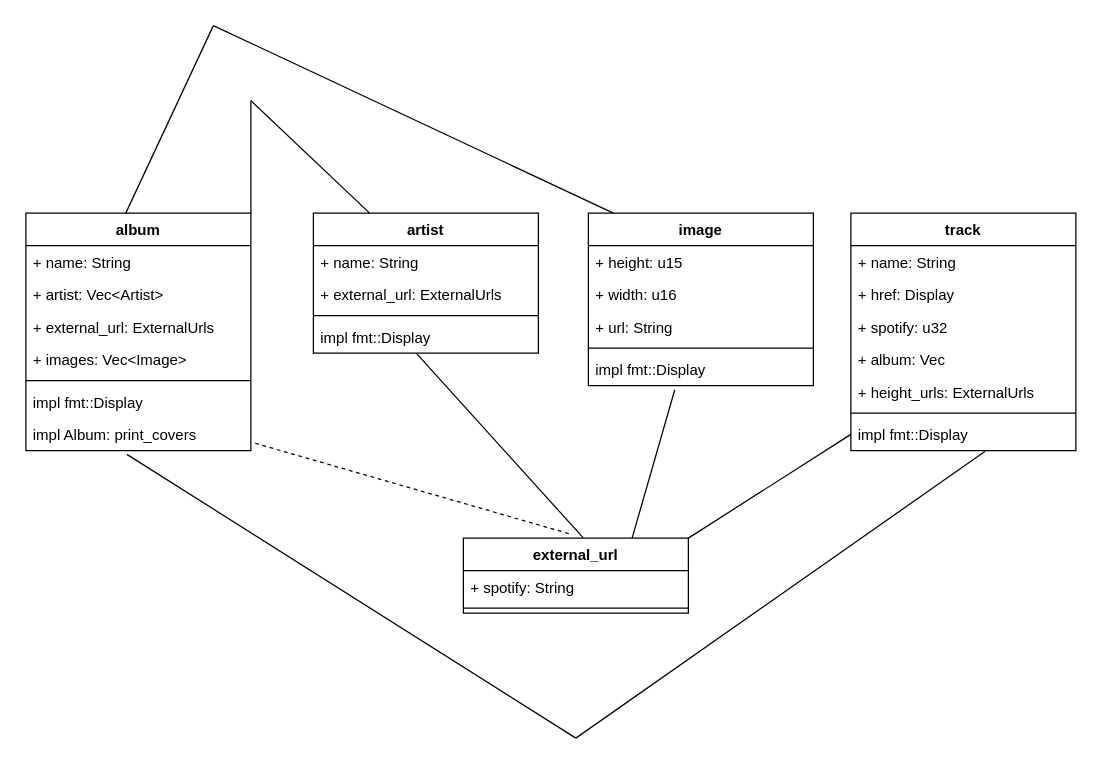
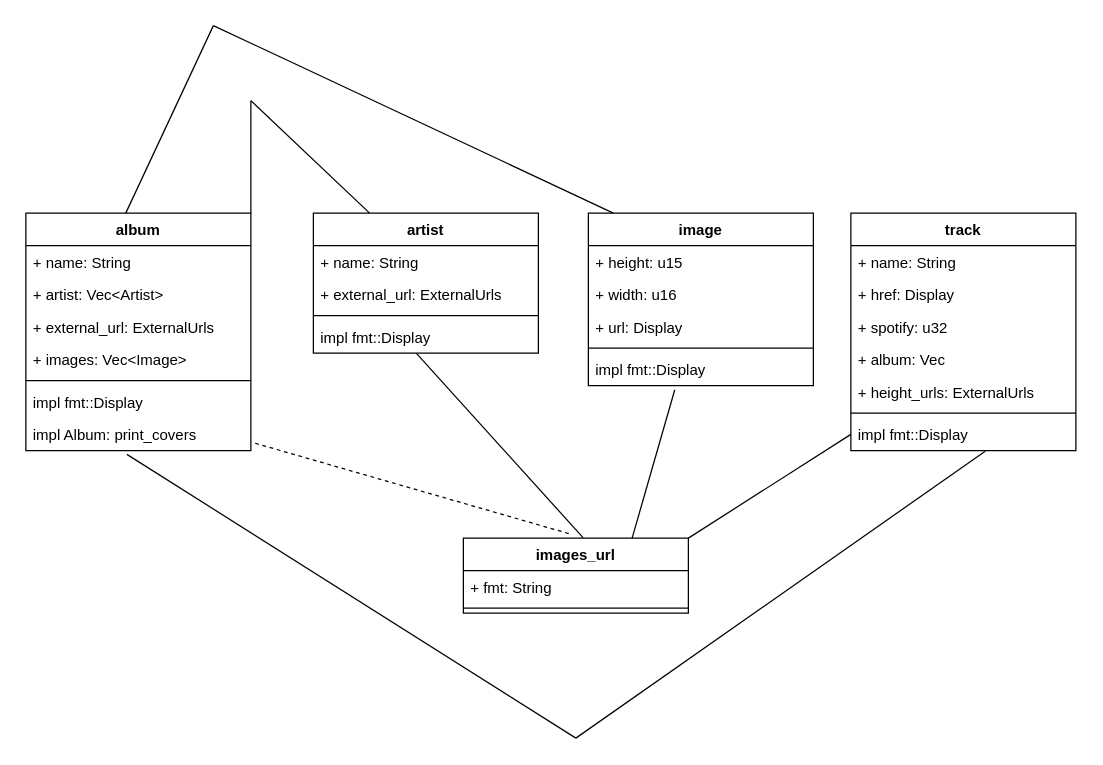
- <mxCell id="18" value="+ url: String&#10;" style="text;strokeColor=none;fillColor=none;align=left;verticalAlign=top;spacingLeft=4;spacingRight=4;overflow=hidden;rotatable=0;points=[[0,0.5],[1,0.5]];portConstraint=eastwest;" vertex="1" parent="15"><mxGeometry y="78" width="180" height="26" as="geometry" /></mxCell>
+ <mxCell id="18" value="+ url: Display&#10;" style="text;strokeColor=none;fillColor=none;align=left;verticalAlign=top;spacingLeft=4;spacingRight=4;overflow=hidden;rotatable=0;points=[[0,0.5],[1,0.5]];portConstraint=eastwest;" vertex="1" parent="15"><mxGeometry y="78" width="180" height="26" as="geometry" /></mxCell>
- <mxCell id="29" value="external_url" style="swimlane;fontStyle=1;align=center;verticalAlign=top;childLayout=stackLayout;horizontal=1;startSize=26;horizontalStack=0;resizeParent=1;resizeParentMax=0;resizeLast=0;collapsible=1;marginBottom=0;" vertex="1" parent="1"><mxGeometry x="370" y="430" width="180" height="60" as="geometry" /></mxCell>
+ <mxCell id="29" value="images_url" style="swimlane;fontStyle=1;align=center;verticalAlign=top;childLayout=stackLayout;horizontal=1;startSize=26;horizontalStack=0;resizeParent=1;resizeParentMax=0;resizeLast=0;collapsible=1;marginBottom=0;" vertex="1" parent="1"><mxGeometry x="370" y="430" width="180" height="60" as="geometry" /></mxCell>
- <mxCell id="30" value="+ spotify: String" style="text;strokeColor=none;fillColor=none;align=left;verticalAlign=top;spacingLeft=4;spacingRight=4;overflow=hidden;rotatable=0;points=[[0,0.5],[1,0.5]];portConstraint=eastwest;" vertex="1" parent="29"><mxGeometry y="26" width="180" height="26" as="geometry" /></mxCell>
+ <mxCell id="30" value="+ fmt: String" style="text;strokeColor=none;fillColor=none;align=left;verticalAlign=top;spacingLeft=4;spacingRight=4;overflow=hidden;rotatable=0;points=[[0,0.5],[1,0.5]];portConstraint=eastwest;" vertex="1" parent="29"><mxGeometry y="26" width="180" height="26" as="geometry" /></mxCell>
